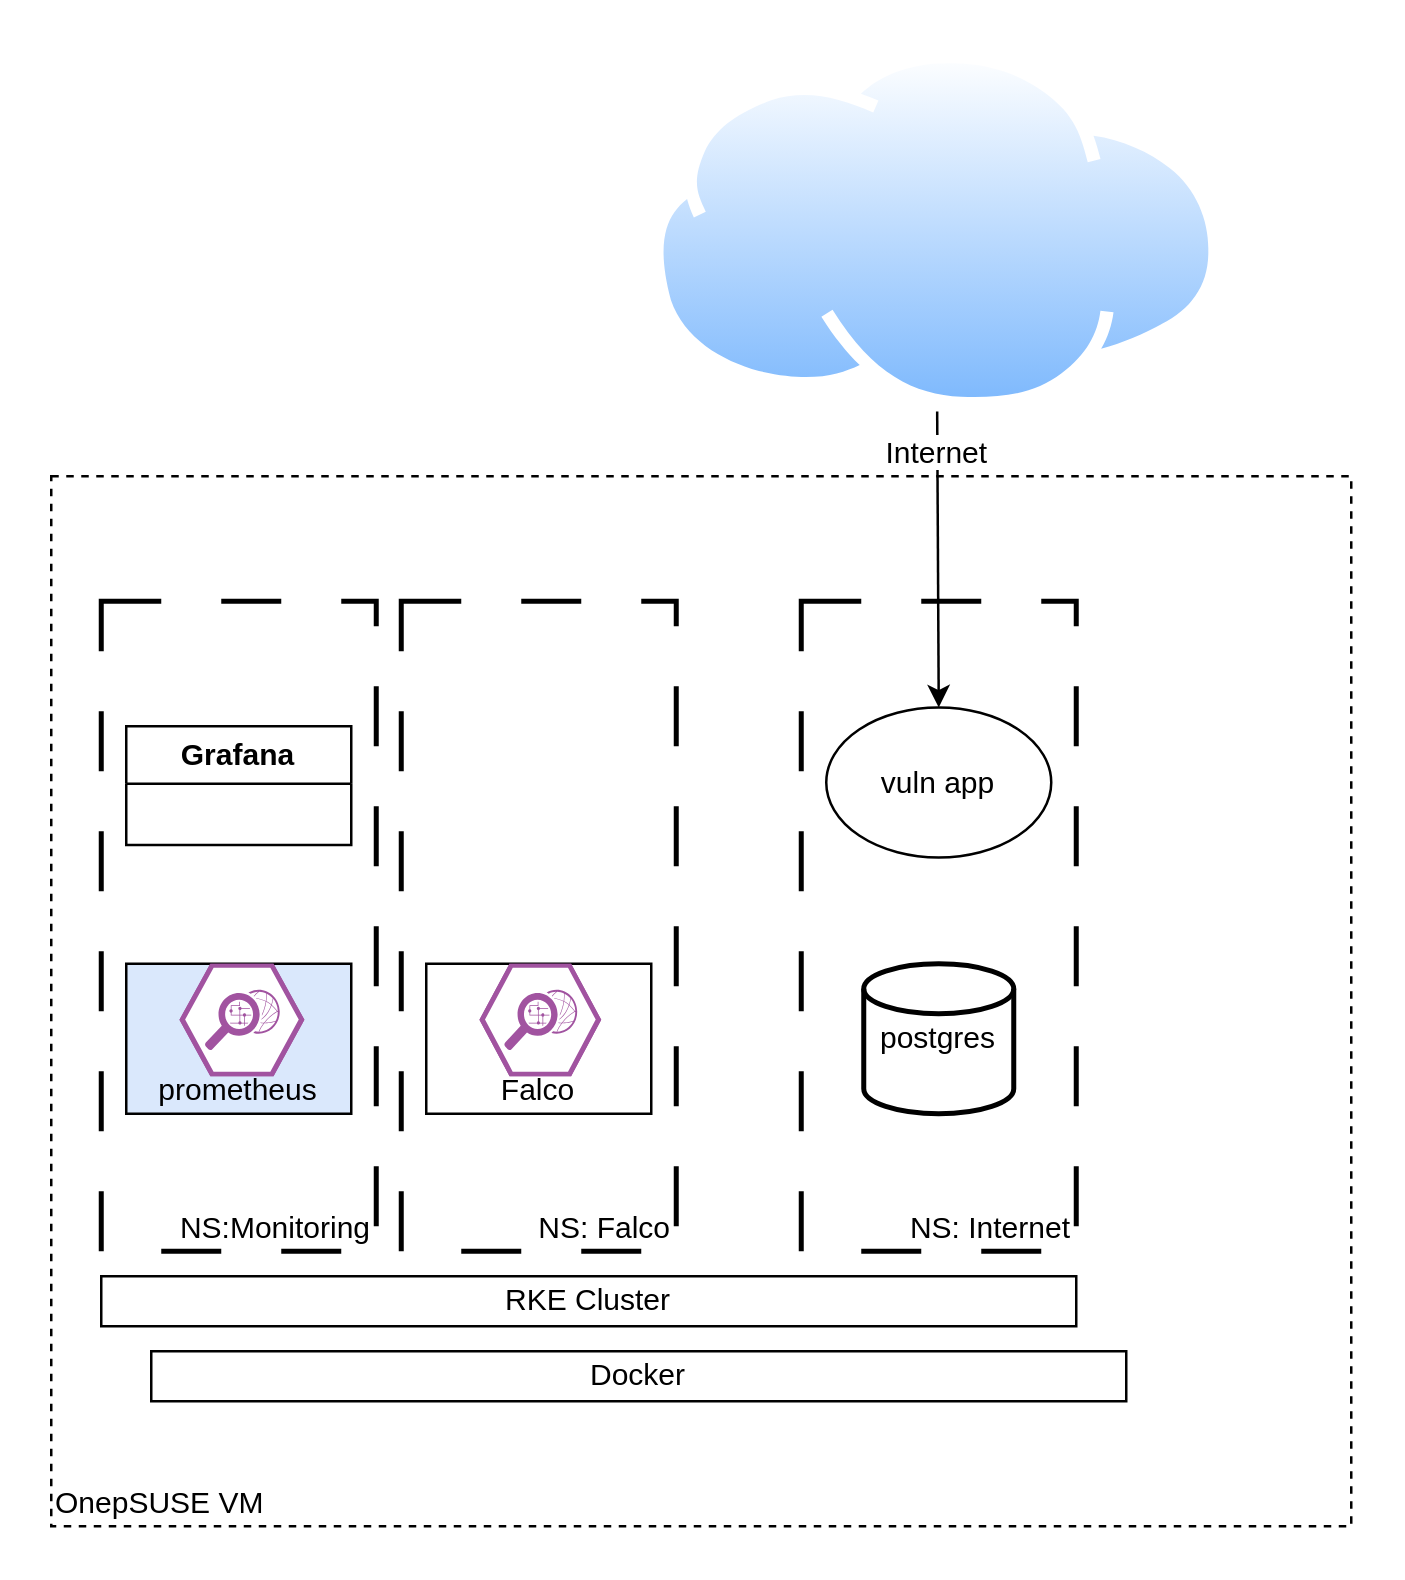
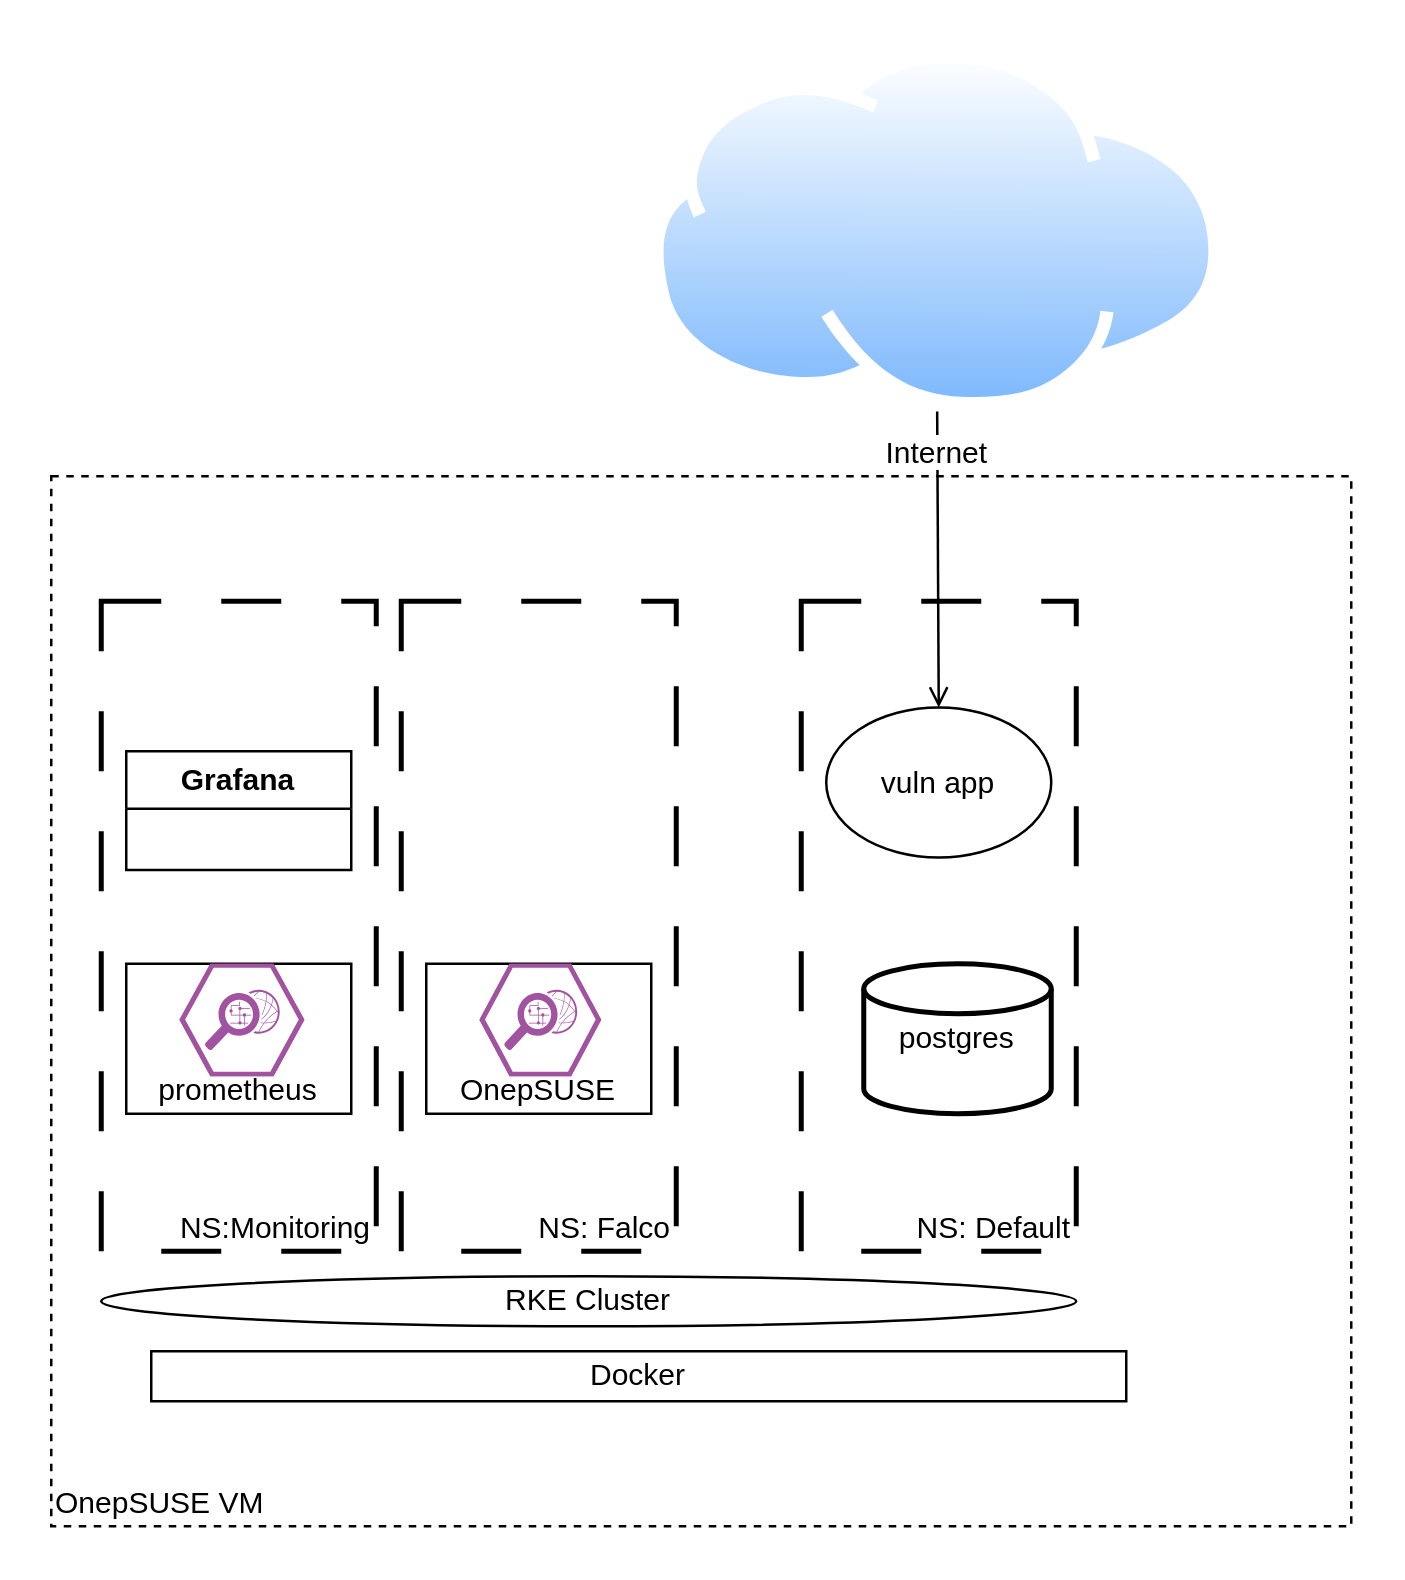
- <mxCell id="8" style="rounded=0;orthogonalLoop=1;jettySize=auto;html=1;entryX=0.5;entryY=0;entryDx=0;entryDy=0;" edge="1" parent="1" source="9" target="7"><mxGeometry relative="1" as="geometry" /></mxCell>
+ <mxCell id="8" style="rounded=0;orthogonalLoop=1;jettySize=auto;html=1;entryX=0.5;entryY=0;entryDx=0;entryDy=0;endArrow=open;" edge="1" parent="1" source="9" target="7"><mxGeometry relative="1" as="geometry" /></mxCell>
- <mxCell id="15" value="Grafana" style="swimlane;html=1;fillColor=#ffffff;whiteSpace=wrap" vertex="1" parent="1"><mxGeometry x="50" y="290" width="90" height="47.5" as="geometry" /></mxCell>
+ <mxCell id="15" value="Grafana" style="swimlane;html=1;fillColor=#ffffff;whiteSpace=wrap" vertex="1" parent="1"><mxGeometry x="50" y="300" width="90" height="47.5" as="geometry" /></mxCell>
- <mxCell id="10" value="postgres" style="strokeWidth=2;html=1;shape=mxgraph.flowchart.database;whiteSpace=wrap;" vertex="1" parent="1"><mxGeometry x="345" y="385" width="60" height="60" as="geometry" /></mxCell>
+ <mxCell id="10" value="postgres" style="strokeWidth=2;html=1;shape=mxgraph.flowchart.database;whiteSpace=wrap;" vertex="1" parent="1"><mxGeometry x="345" y="385" width="75" height="60" as="geometry" /></mxCell>
- <mxCell id="11" value="prometheus" style="rounded=0;whiteSpace=wrap;html=1;verticalAlign=bottom;fillColor=#dae8fc;" vertex="1" parent="1"><mxGeometry x="50" y="385" width="90" height="60" as="geometry" /></mxCell>
+ <mxCell id="11" value="prometheus" style="rounded=0;whiteSpace=wrap;html=1;verticalAlign=bottom;" vertex="1" parent="1"><mxGeometry x="50" y="385" width="90" height="60" as="geometry" /></mxCell>
- <mxCell id="13" value="Falco" style="rounded=0;whiteSpace=wrap;html=1;verticalAlign=bottom;" vertex="1" parent="1"><mxGeometry x="170" y="385" width="90" height="60" as="geometry" /></mxCell>
+ <mxCell id="13" value="OnepSUSE" style="rounded=0;whiteSpace=wrap;html=1;verticalAlign=bottom;" vertex="1" parent="1"><mxGeometry x="170" y="385" width="90" height="60" as="geometry" /></mxCell>
- <mxCell id="2" value="NS: Internet" style="rounded=0;whiteSpace=wrap;html=1;fillColor=none;strokeWidth=2;dashed=1;dashPattern=12 12;verticalAlign=bottom;align=right;" vertex="1" parent="1"><mxGeometry x="320" y="240" width="110" height="260" as="geometry" /></mxCell>
+ <mxCell id="2" value="NS: Default" style="rounded=0;whiteSpace=wrap;html=1;fillColor=none;strokeWidth=2;dashed=1;dashPattern=12 12;verticalAlign=bottom;align=right;" vertex="1" parent="1"><mxGeometry x="320" y="240" width="110" height="260" as="geometry" /></mxCell>
- <mxCell id="5" value="RKE Cluster" style="rounded=0;whiteSpace=wrap;html=1;" vertex="1" parent="1"><mxGeometry x="40" y="510" width="390" height="20" as="geometry" /></mxCell>
+ <mxCell id="5" value="RKE Cluster" style="ellipse;whiteSpace=wrap;html=1;" vertex="1" parent="1"><mxGeometry x="40" y="510" width="390" height="20" as="geometry" /></mxCell>
